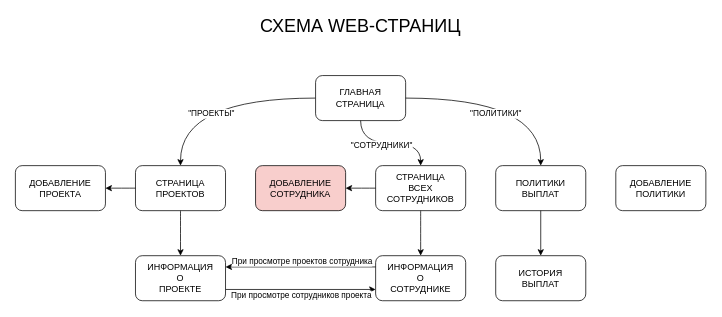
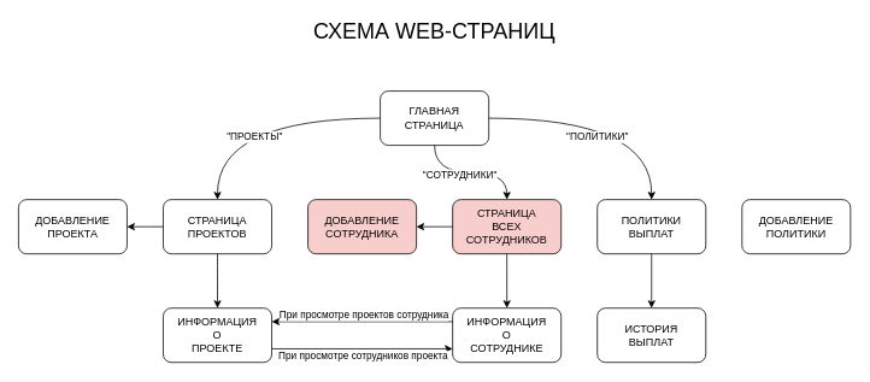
- <mxCell id="7" value="СТРАНИЦА&lt;br&gt;ВСЕХ&lt;br&gt;СОТРУДНИКОВ" style="rounded=1;whiteSpace=wrap;html=1;" vertex="1" parent="1"><mxGeometry x="500" y="220" width="120" height="60" as="geometry" /></mxCell>
+ <mxCell id="7" value="СТРАНИЦА&lt;br&gt;ВСЕХ&lt;br&gt;СОТРУДНИКОВ" style="rounded=1;whiteSpace=wrap;html=1;fillColor=#f8cecc;" vertex="1" parent="1"><mxGeometry x="500" y="220" width="120" height="60" as="geometry" /></mxCell>
